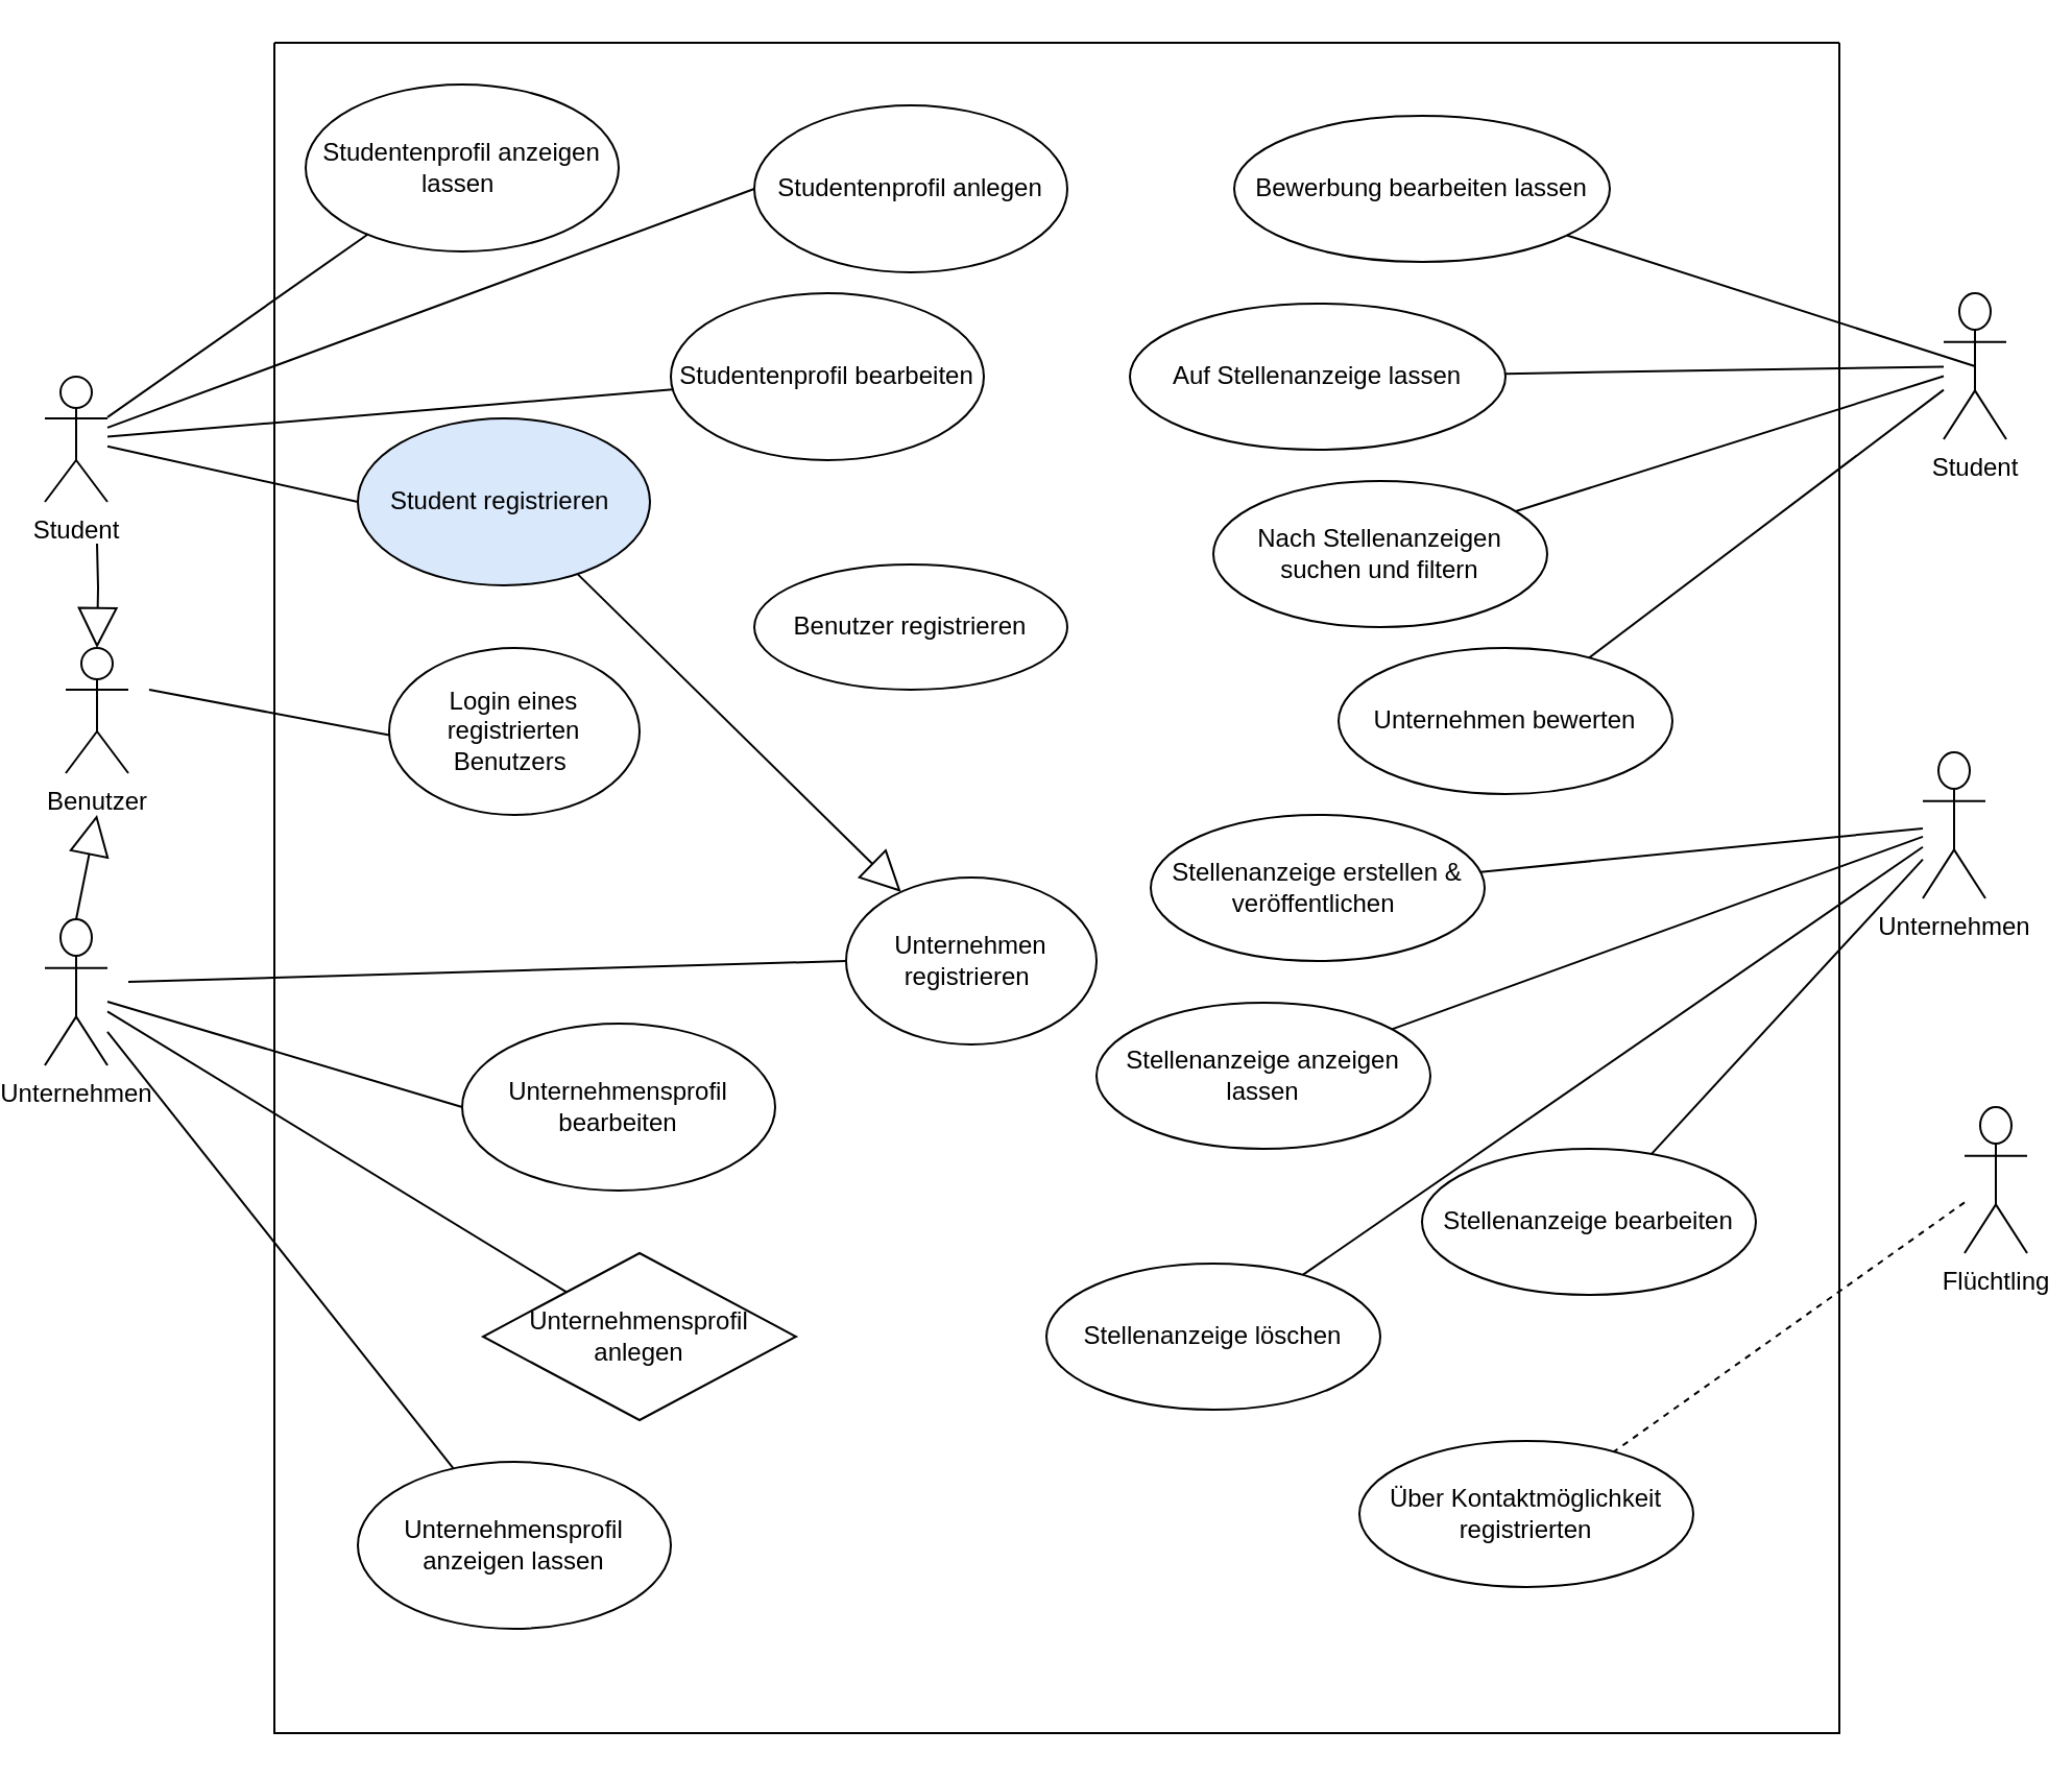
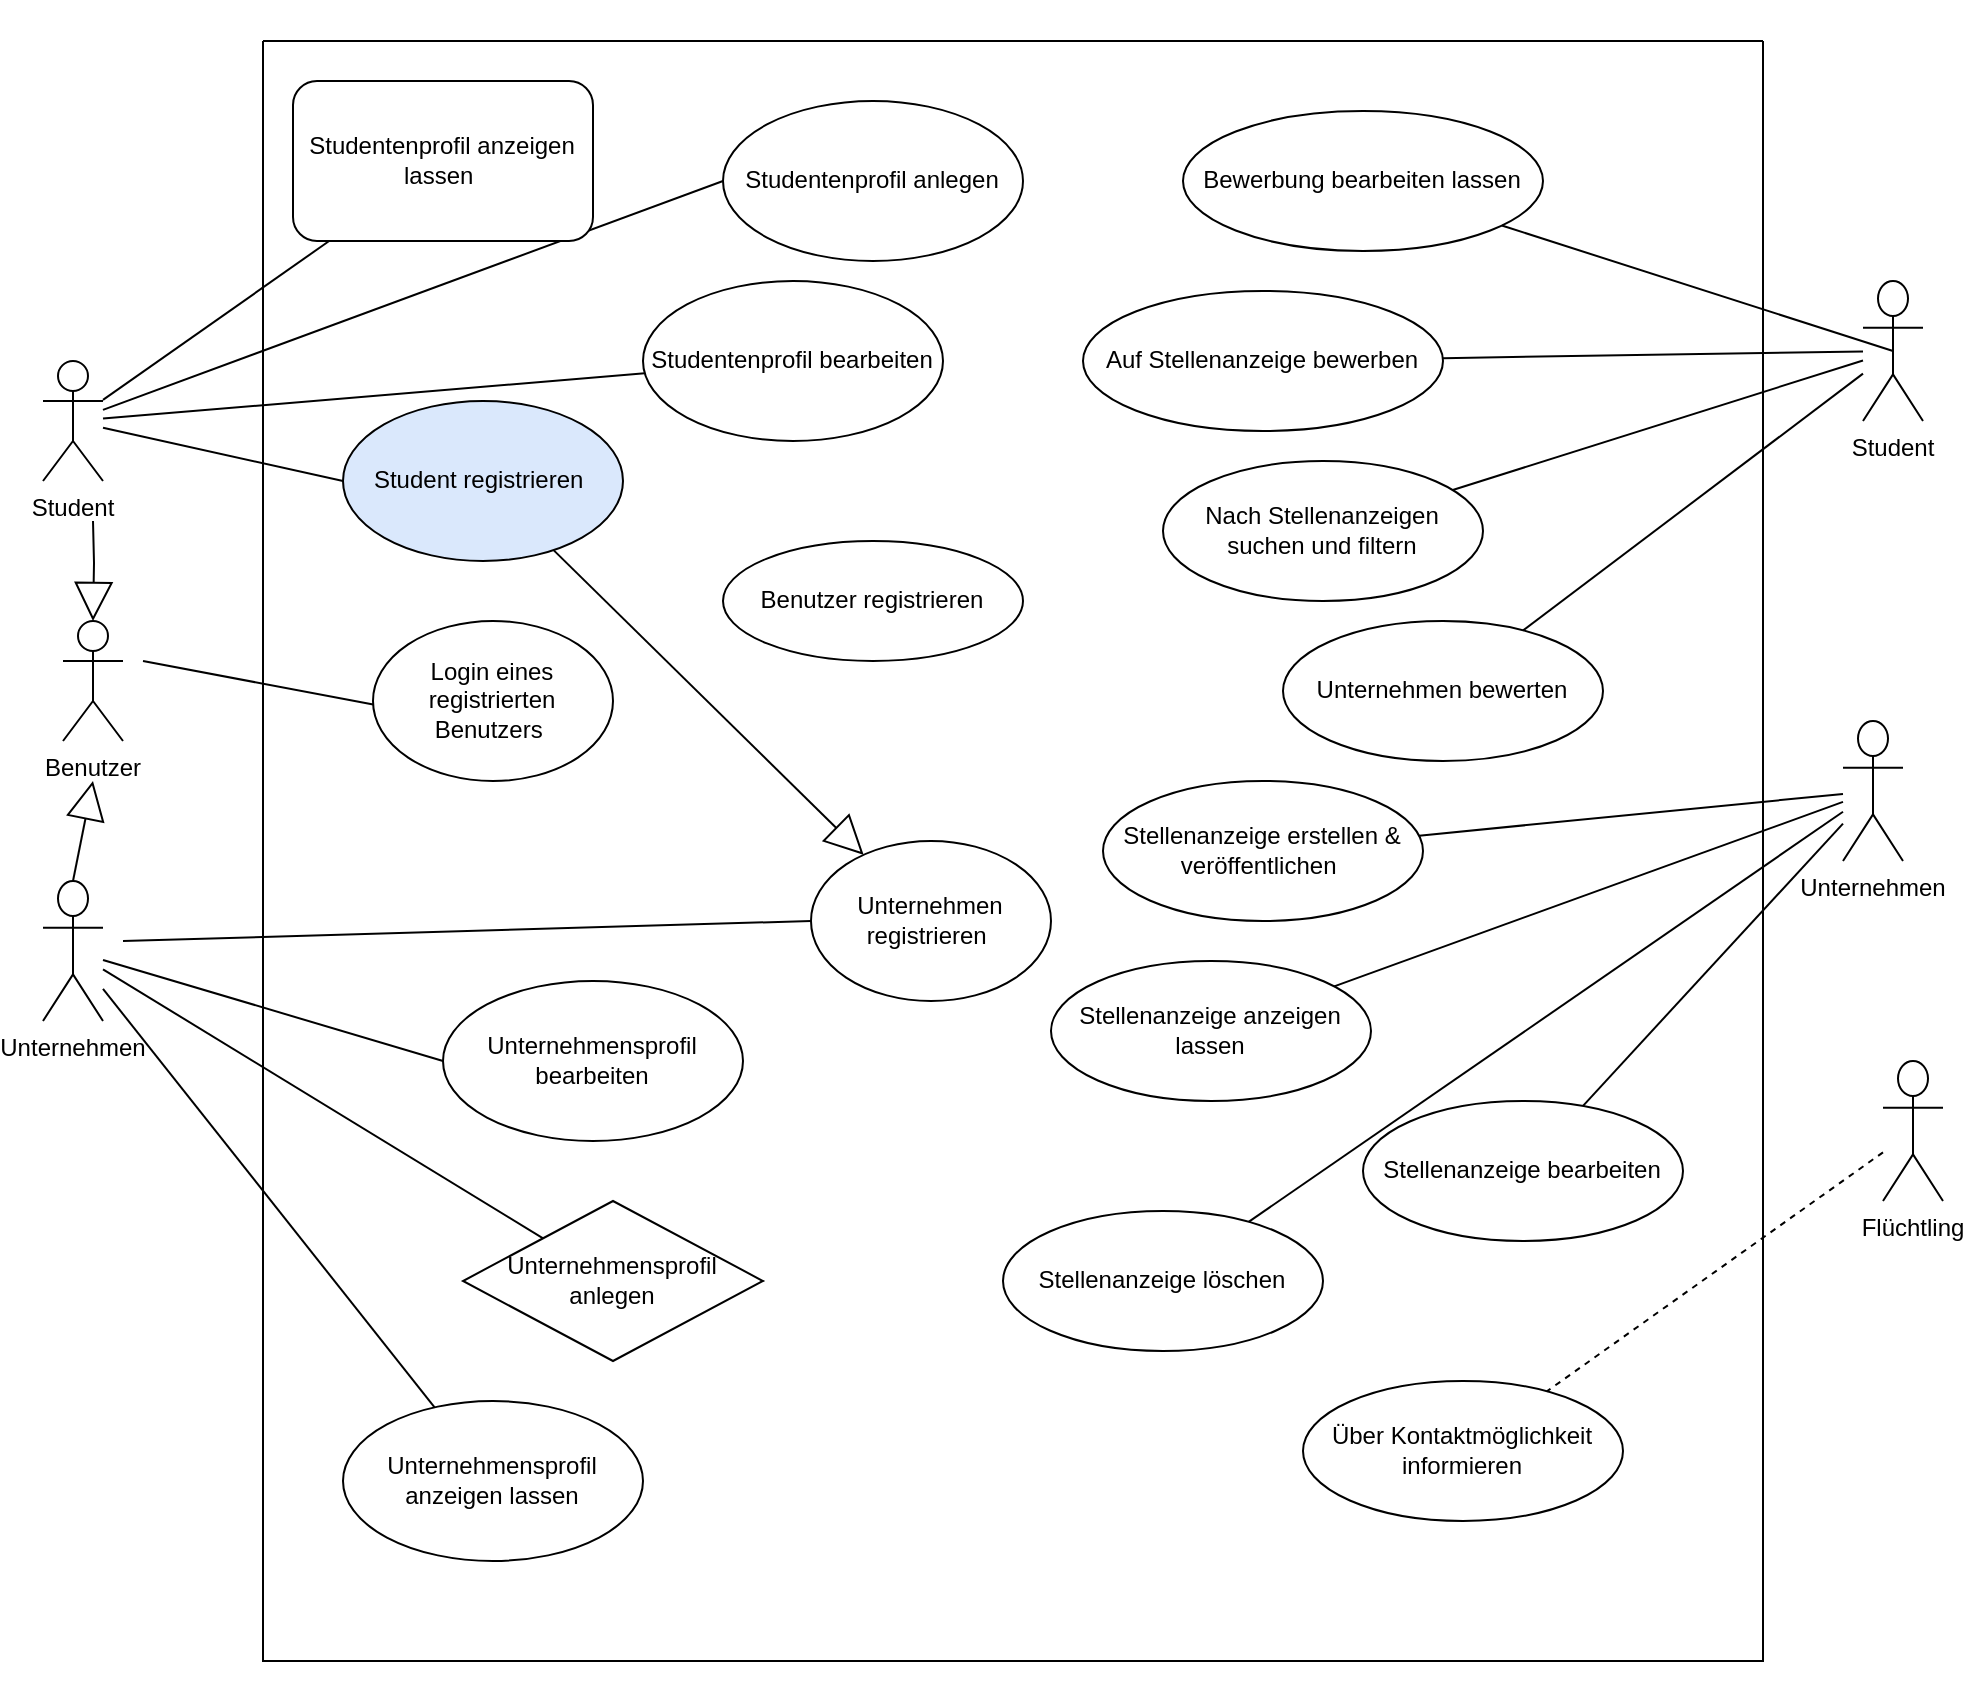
- <mxCell id="27" value="Studentenprofil anzeigen lassen&amp;nbsp;" style="ellipse;whiteSpace=wrap;html=1;" parent="16" vertex="1"><mxGeometry x="15" y="20" width="150" height="80" as="geometry" /></mxCell>
+ <mxCell id="27" value="Studentenprofil anzeigen lassen&amp;nbsp;" style="whiteSpace=wrap;html=1;rounded=1;" parent="16" vertex="1"><mxGeometry x="15" y="20" width="150" height="80" as="geometry" /></mxCell>
- <mxCell id="30" value="Auf Stellenanzeige lassen" style="ellipse;whiteSpace=wrap;html=1;" parent="16" vertex="1"><mxGeometry x="410" y="125" width="180" height="70" as="geometry" /></mxCell>
+ <mxCell id="30" value="Auf Stellenanzeige bewerben" style="ellipse;whiteSpace=wrap;html=1;" parent="16" vertex="1"><mxGeometry x="410" y="125" width="180" height="70" as="geometry" /></mxCell>
- <mxCell id="31" value="Über Kontaktmöglichkeit registrierten" style="ellipse;whiteSpace=wrap;html=1;" parent="16" vertex="1"><mxGeometry x="520" y="670" width="160" height="70" as="geometry" /></mxCell>
+ <mxCell id="31" value="Über Kontaktmöglichkeit informieren" style="ellipse;whiteSpace=wrap;html=1;" parent="16" vertex="1"><mxGeometry x="520" y="670" width="160" height="70" as="geometry" /></mxCell>
